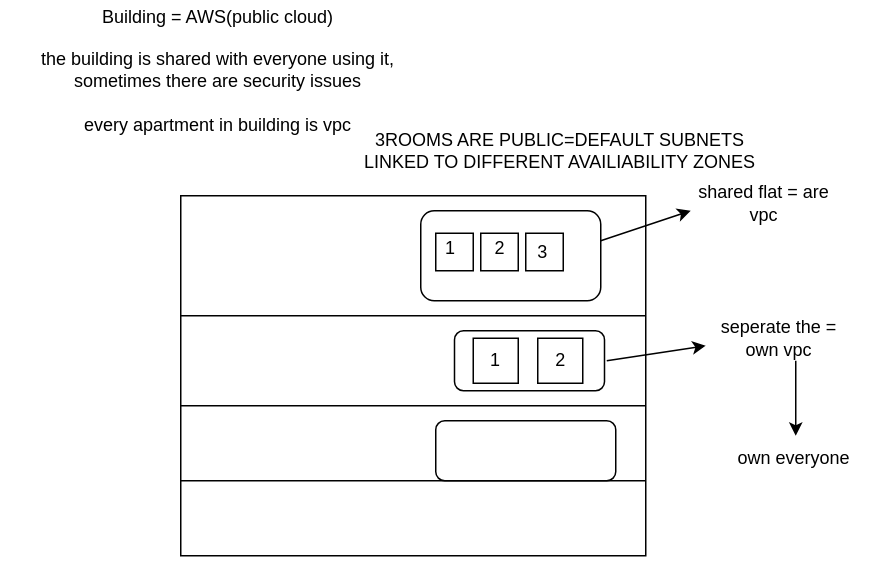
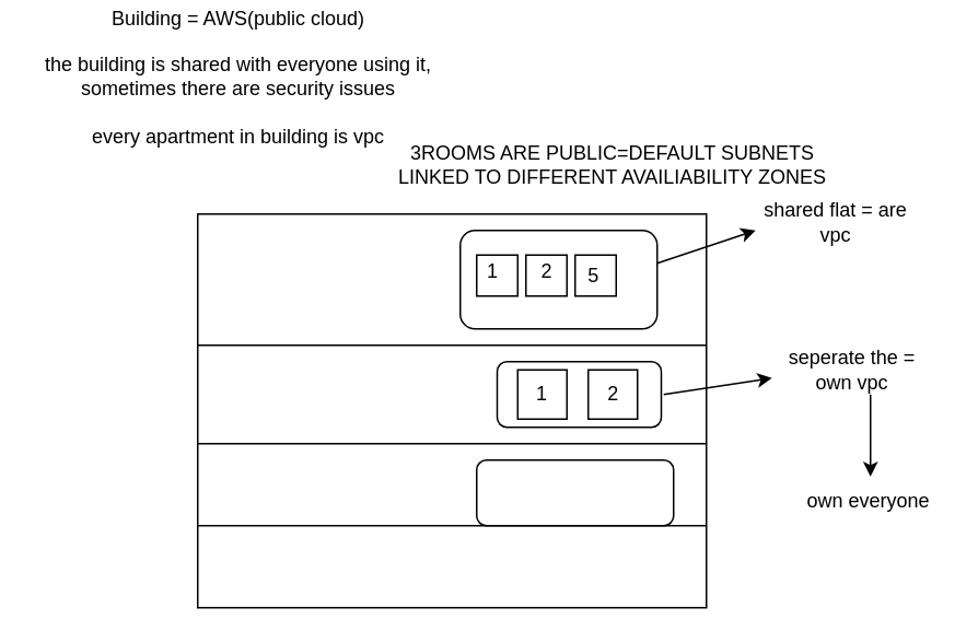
- <mxCell id="12" value="3" style="text;html=1;align=center;verticalAlign=middle;whiteSpace=wrap;rounded=0;" vertex="1" parent="1"><mxGeometry x="330" y="152.5" width="62.5" height="30" as="geometry" /></mxCell>
+ <mxCell id="12" value="5" style="text;html=1;align=center;verticalAlign=middle;whiteSpace=wrap;rounded=0;" vertex="1" parent="1"><mxGeometry x="330" y="152.5" width="62.5" height="30" as="geometry" /></mxCell>
